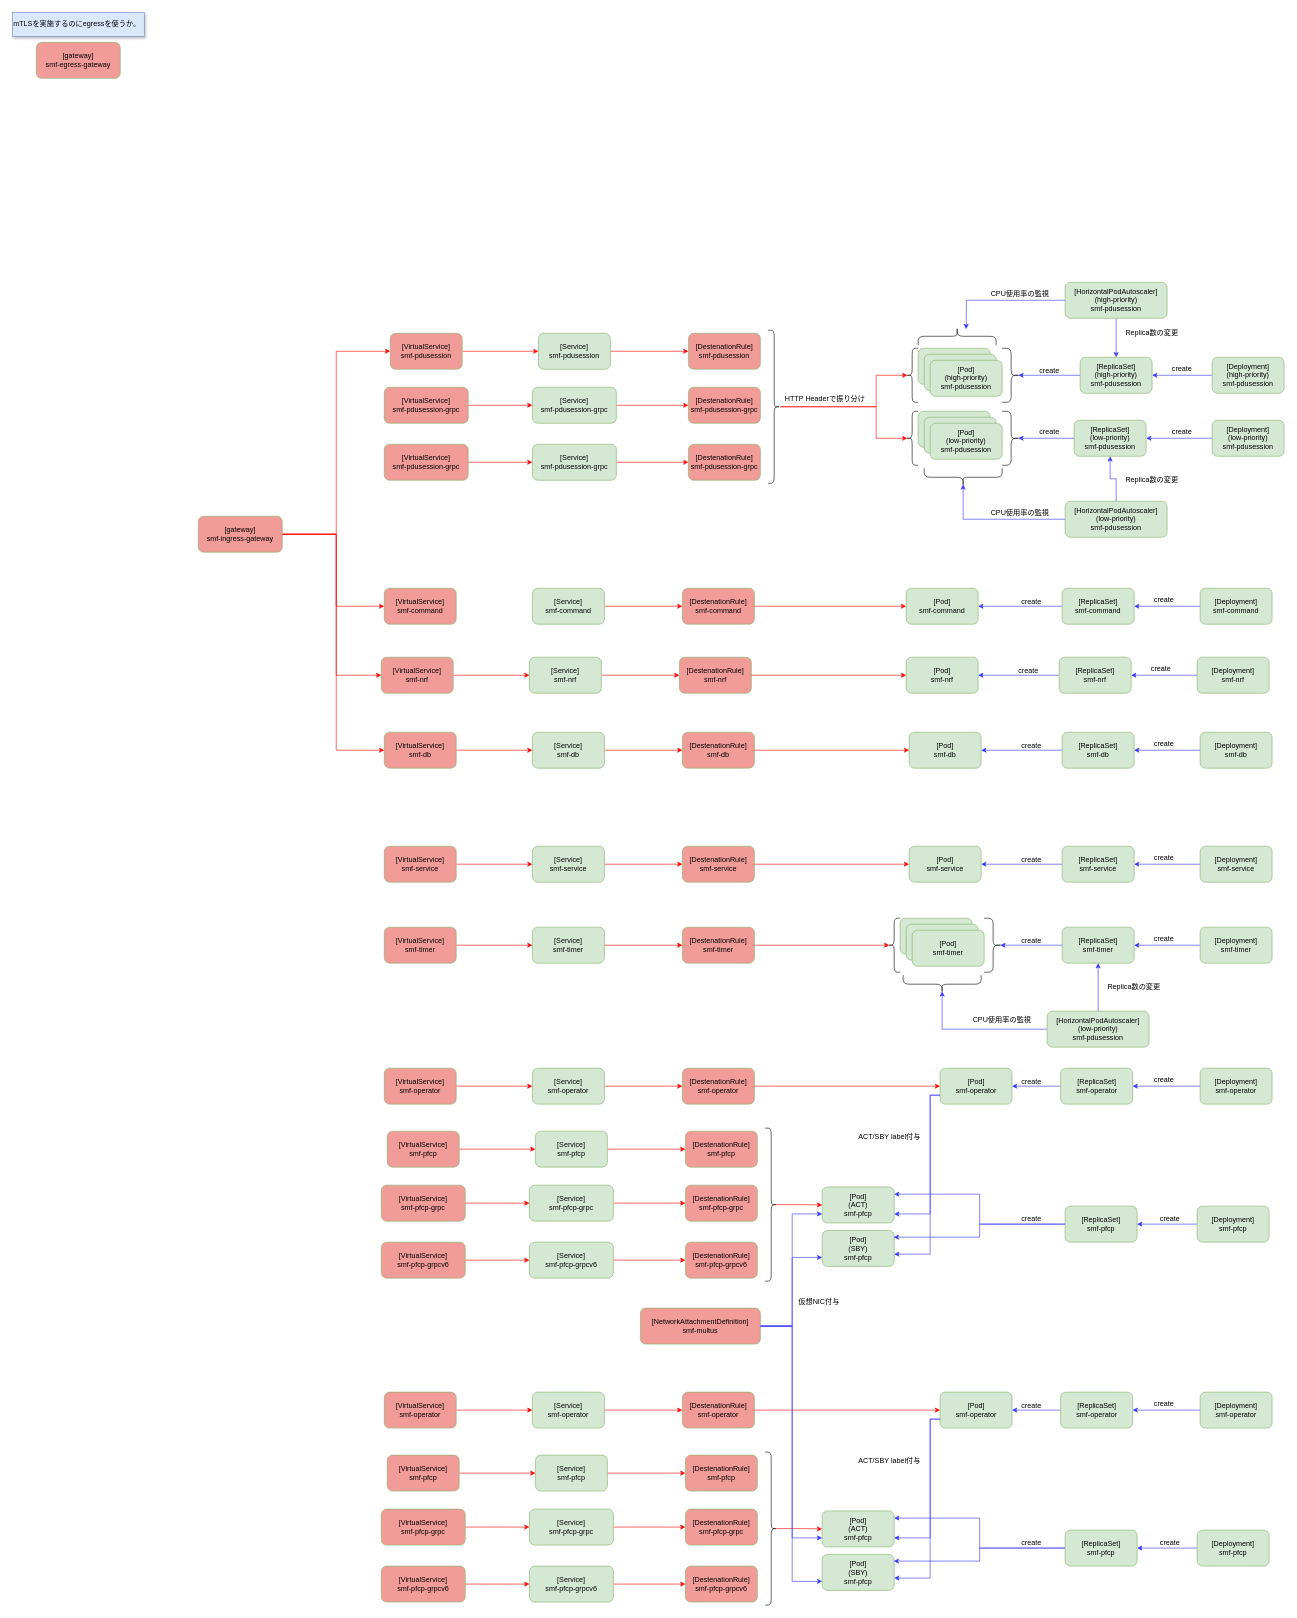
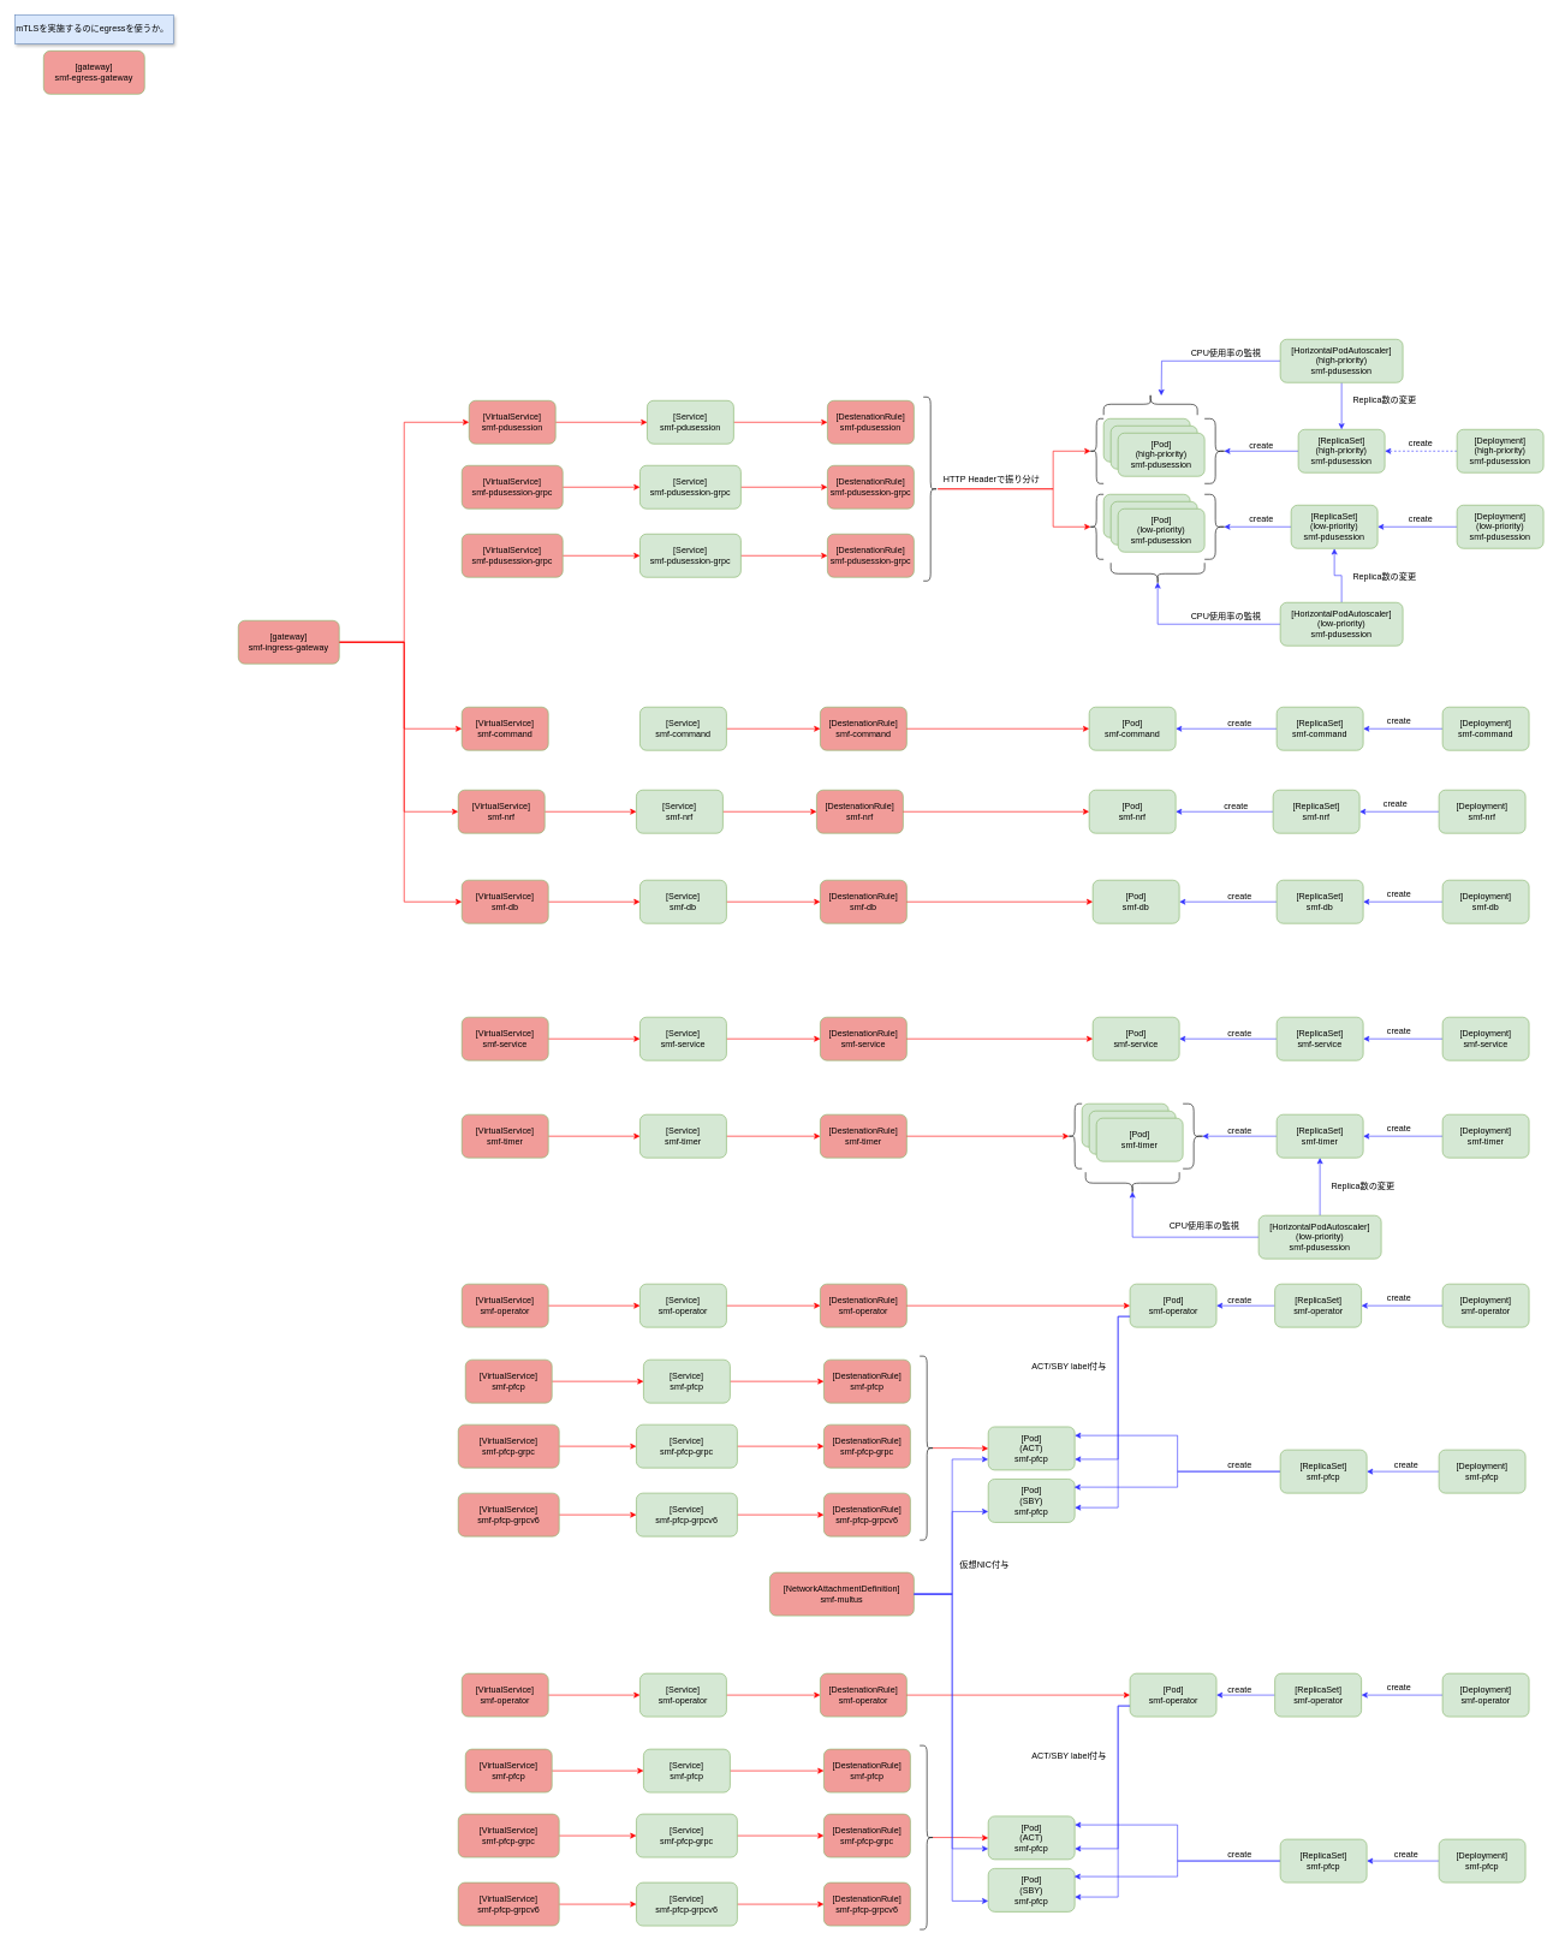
- <mxCell id="2" style="edgeStyle=orthogonalEdgeStyle;rounded=0;orthogonalLoop=1;jettySize=auto;html=1;fontFamily=Helvetica;fontSize=12;strokeColor=#3333FF;" edge="1" parent="1" source="3" target="7"><mxGeometry relative="1" as="geometry" /></mxCell>
+ <mxCell id="2" style="edgeStyle=orthogonalEdgeStyle;rounded=0;orthogonalLoop=1;jettySize=auto;html=1;fontFamily=Helvetica;fontSize=12;strokeColor=#3333FF;dashed=1;" edge="1" parent="1" source="3" target="7"><mxGeometry relative="1" as="geometry" /></mxCell>
